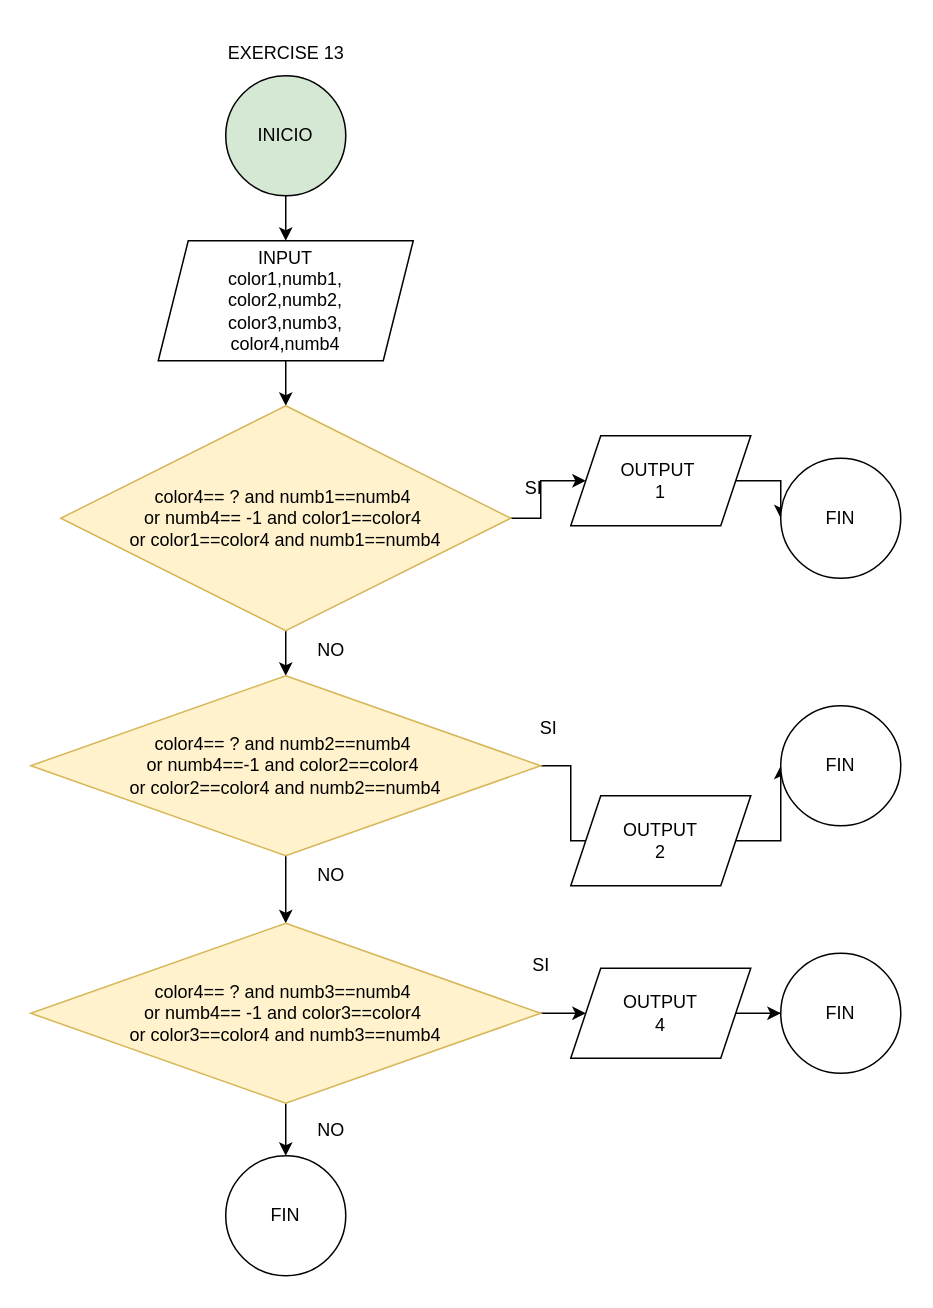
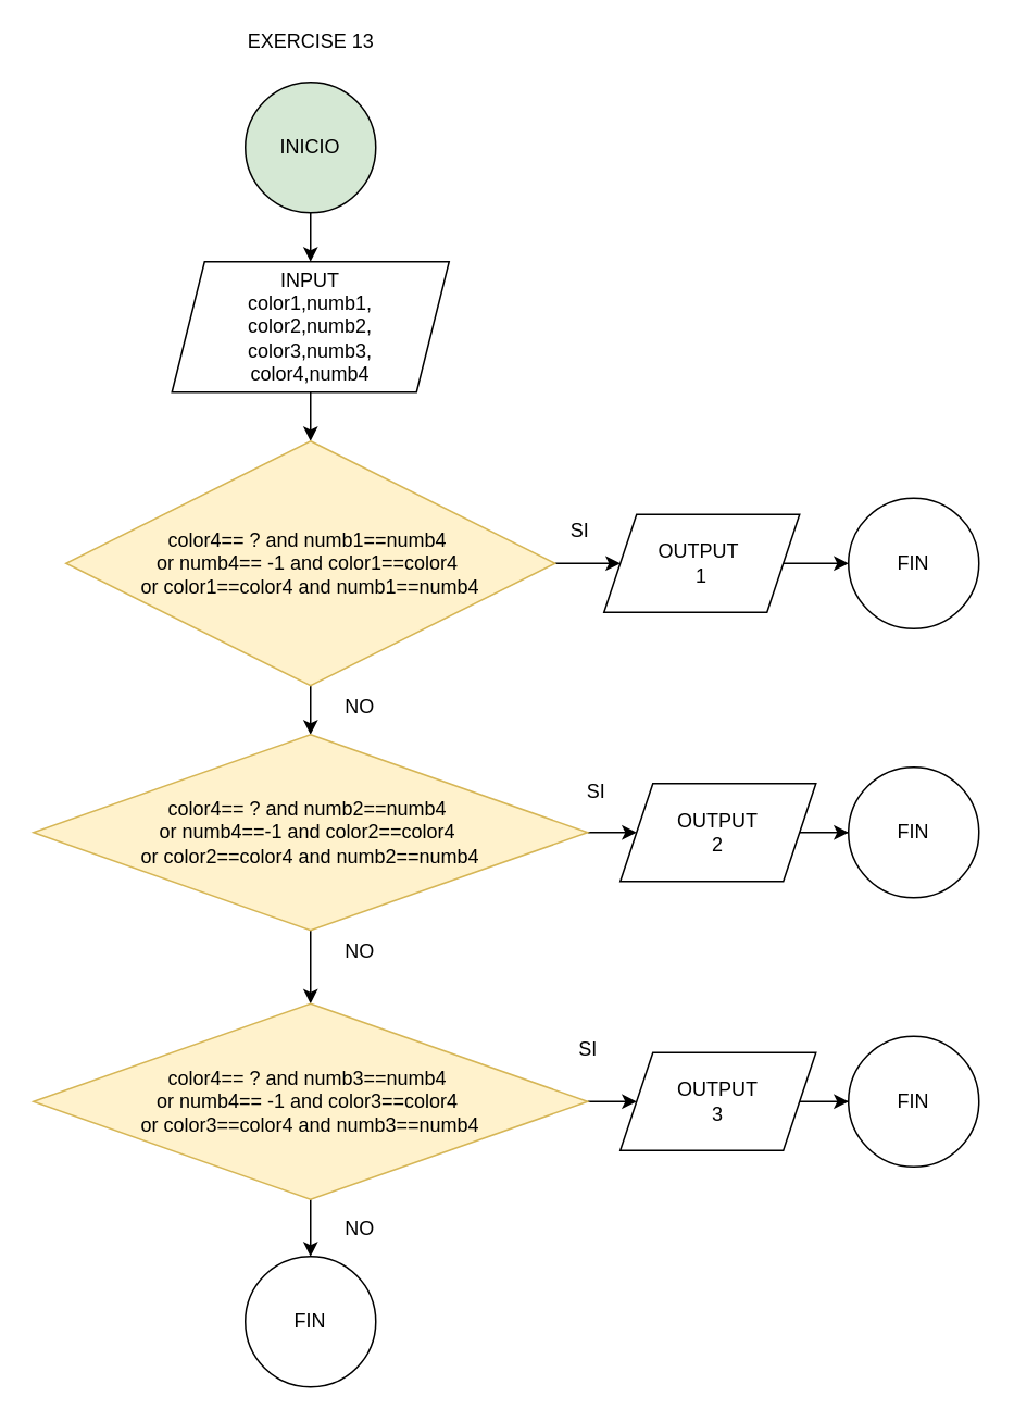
- <mxCell id="2" value="EXERCISE 13" style="text;html=1;align=center;verticalAlign=middle;resizable=0;points=[];autosize=1;strokeColor=none;fillColor=none;" vertex="1" parent="1"><mxGeometry x="140" width="100" height="30" as="geometry" y="20" /></mxCell>
+ <mxCell id="2" value="EXERCISE 13" style="text;html=1;align=center;verticalAlign=middle;resizable=0;points=[];autosize=1;strokeColor=none;fillColor=none;" vertex="1" parent="1"><mxGeometry x="140" y="10" width="100" height="30" as="geometry" /></mxCell>
- <mxCell id="15" value="OUTPUT&amp;nbsp;&lt;div&gt;1&lt;/div&gt;" style="shape=parallelogram;perimeter=parallelogramPerimeter;whiteSpace=wrap;html=1;fixedSize=1;" vertex="1" parent="1"><mxGeometry x="380" y="290" width="120" height="60" as="geometry" /></mxCell>
+ <mxCell id="15" value="OUTPUT&amp;nbsp;&lt;div&gt;1&lt;/div&gt;" style="shape=parallelogram;perimeter=parallelogramPerimeter;whiteSpace=wrap;html=1;fixedSize=1;" vertex="1" parent="1"><mxGeometry x="370" y="315" width="120" height="60" as="geometry" /></mxCell>
- <mxCell id="18" value="OUTPUT&lt;div&gt;2&lt;/div&gt;" style="shape=parallelogram;perimeter=parallelogramPerimeter;whiteSpace=wrap;html=1;fixedSize=1;" vertex="1" parent="1"><mxGeometry x="380" y="530" width="120" height="60" as="geometry" /></mxCell>
+ <mxCell id="18" value="OUTPUT&lt;div&gt;2&lt;/div&gt;" style="shape=parallelogram;perimeter=parallelogramPerimeter;whiteSpace=wrap;html=1;fixedSize=1;" vertex="1" parent="1"><mxGeometry x="380" y="480" width="120" height="60" as="geometry" /></mxCell>
- <mxCell id="25" value="OUTPUT&lt;div&gt;4&lt;/div&gt;" style="shape=parallelogram;perimeter=parallelogramPerimeter;whiteSpace=wrap;html=1;fixedSize=1;" vertex="1" parent="1"><mxGeometry x="380" y="645" width="120" height="60" as="geometry" /></mxCell>
+ <mxCell id="25" value="OUTPUT&lt;div&gt;3&lt;/div&gt;" style="shape=parallelogram;perimeter=parallelogramPerimeter;whiteSpace=wrap;html=1;fixedSize=1;" vertex="1" parent="1"><mxGeometry x="380" y="645" width="120" height="60" as="geometry" /></mxCell>
